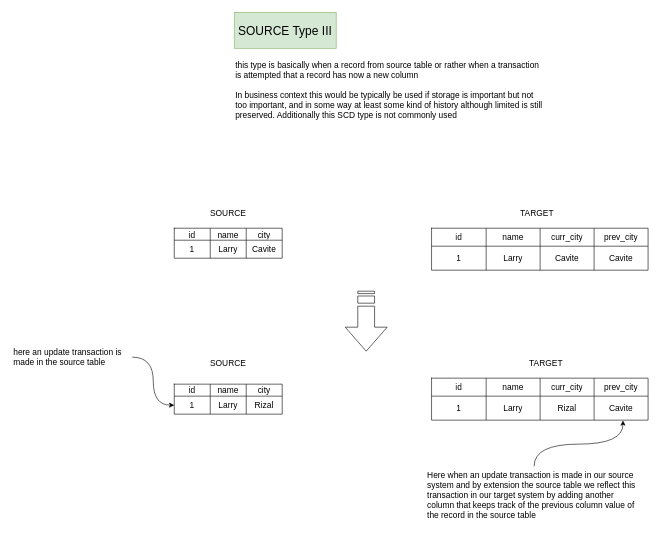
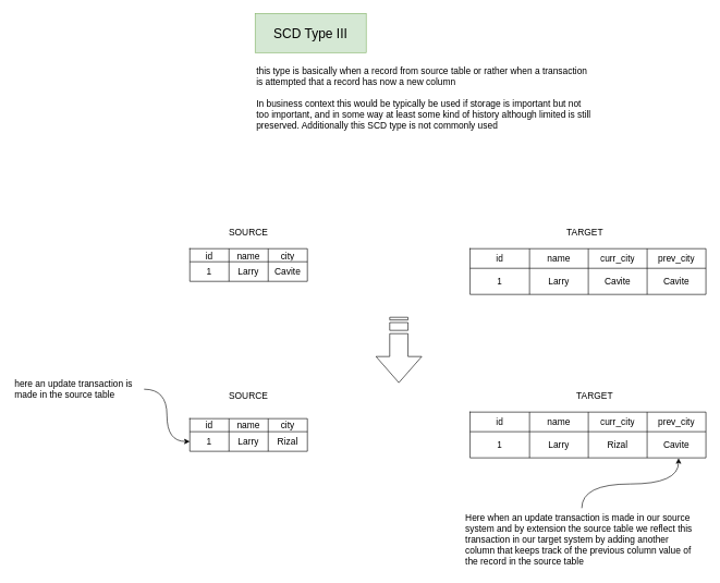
- <mxCell id="5" value="&lt;font style=&quot;font-size: 20px;&quot;&gt;SOURCE Type III&lt;/font&gt;" style="text;html=1;whiteSpace=wrap;strokeColor=#82b366;fillColor=#d5e8d4;align=center;verticalAlign=middle;rounded=0;" vertex="1" parent="1"><mxGeometry x="390" y="20" width="170" height="60" as="geometry" /></mxCell>
+ <mxCell id="5" value="&lt;font style=&quot;font-size: 20px;&quot;&gt;SCD Type III&lt;/font&gt;" style="text;html=1;whiteSpace=wrap;strokeColor=#82b366;fillColor=#d5e8d4;align=center;verticalAlign=middle;rounded=0;" vertex="1" parent="1"><mxGeometry x="390" y="20" width="170" height="60" as="geometry" /></mxCell>
